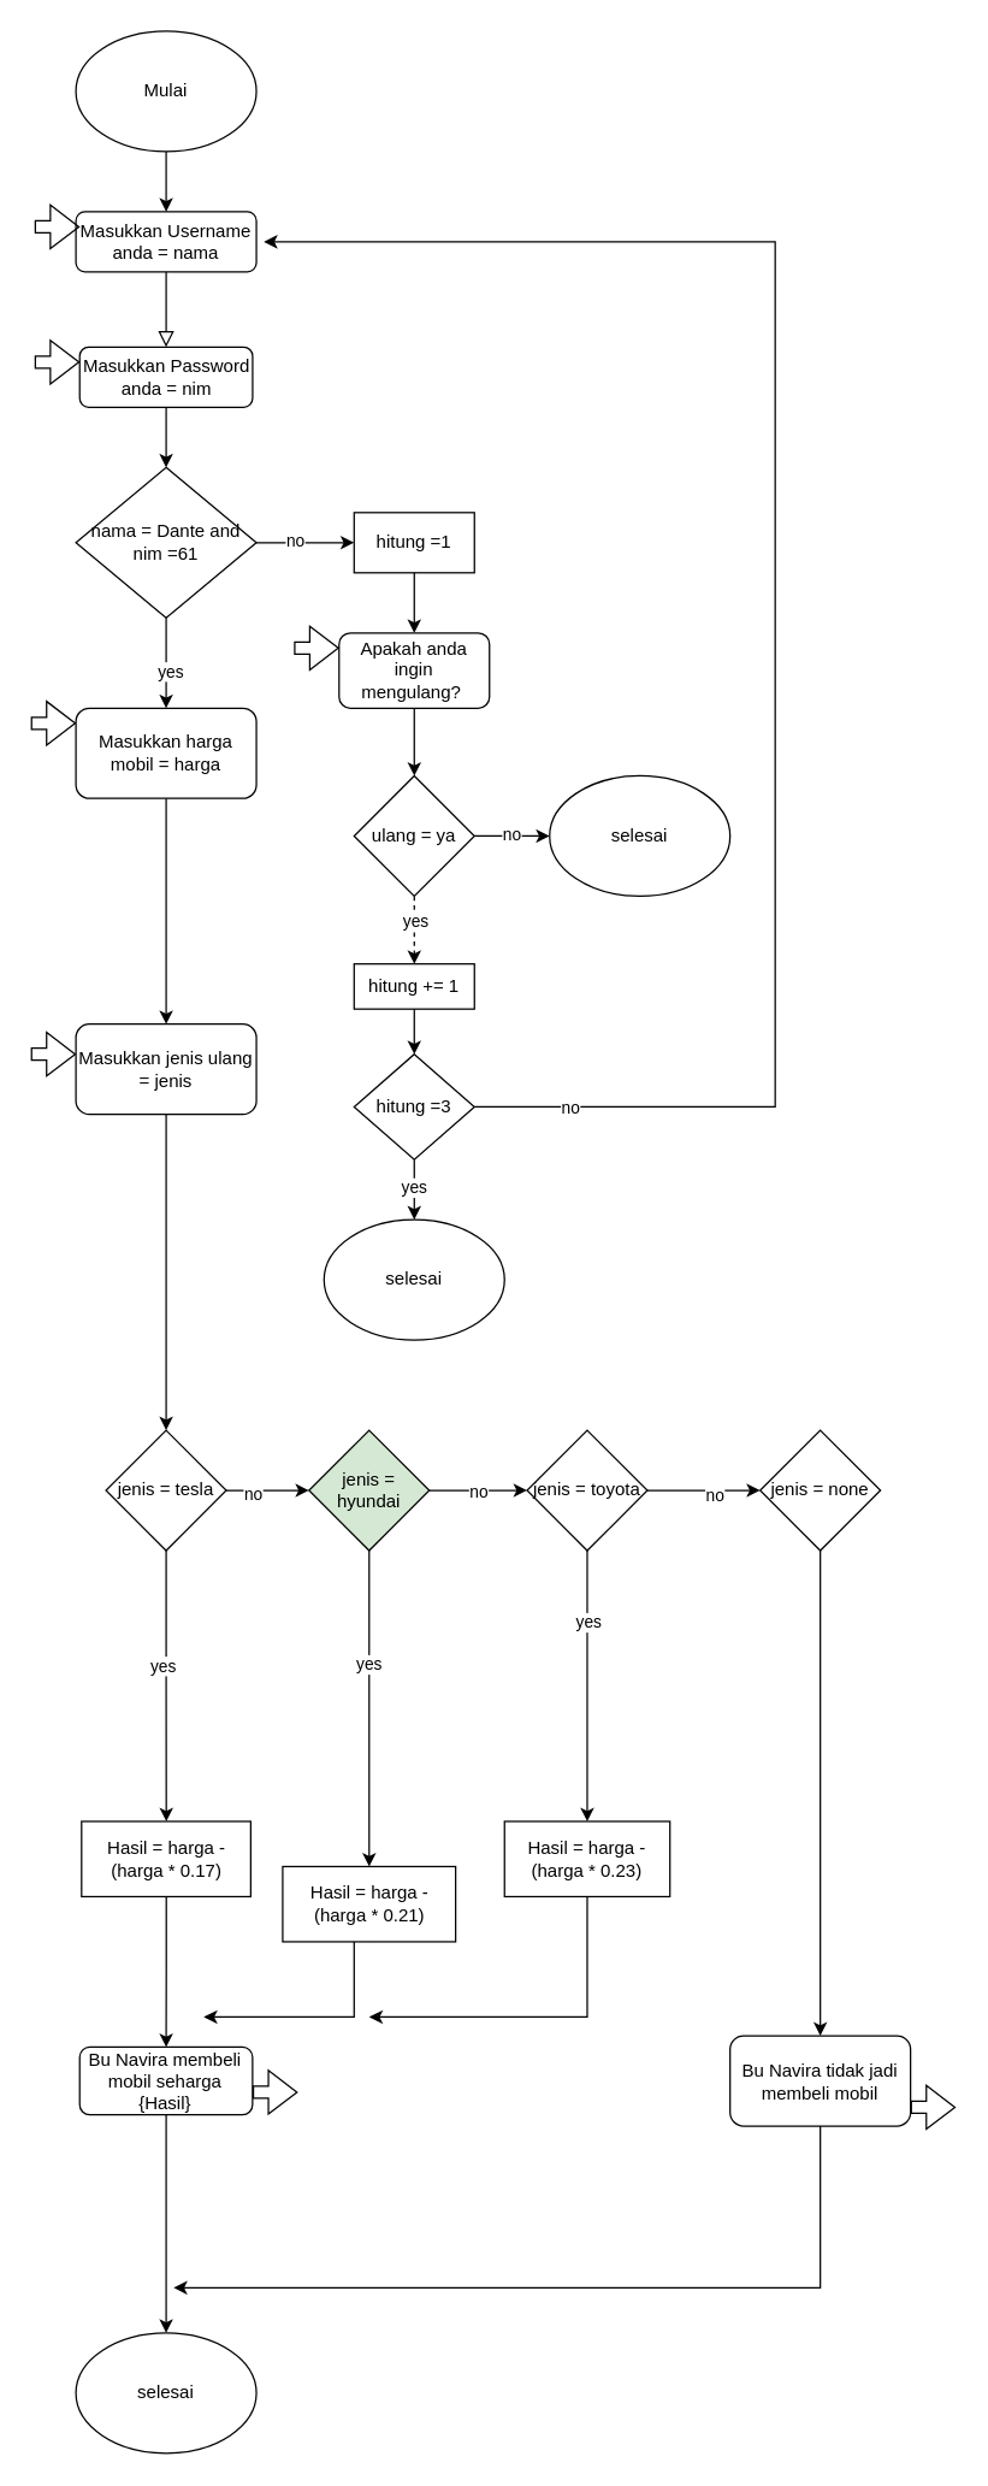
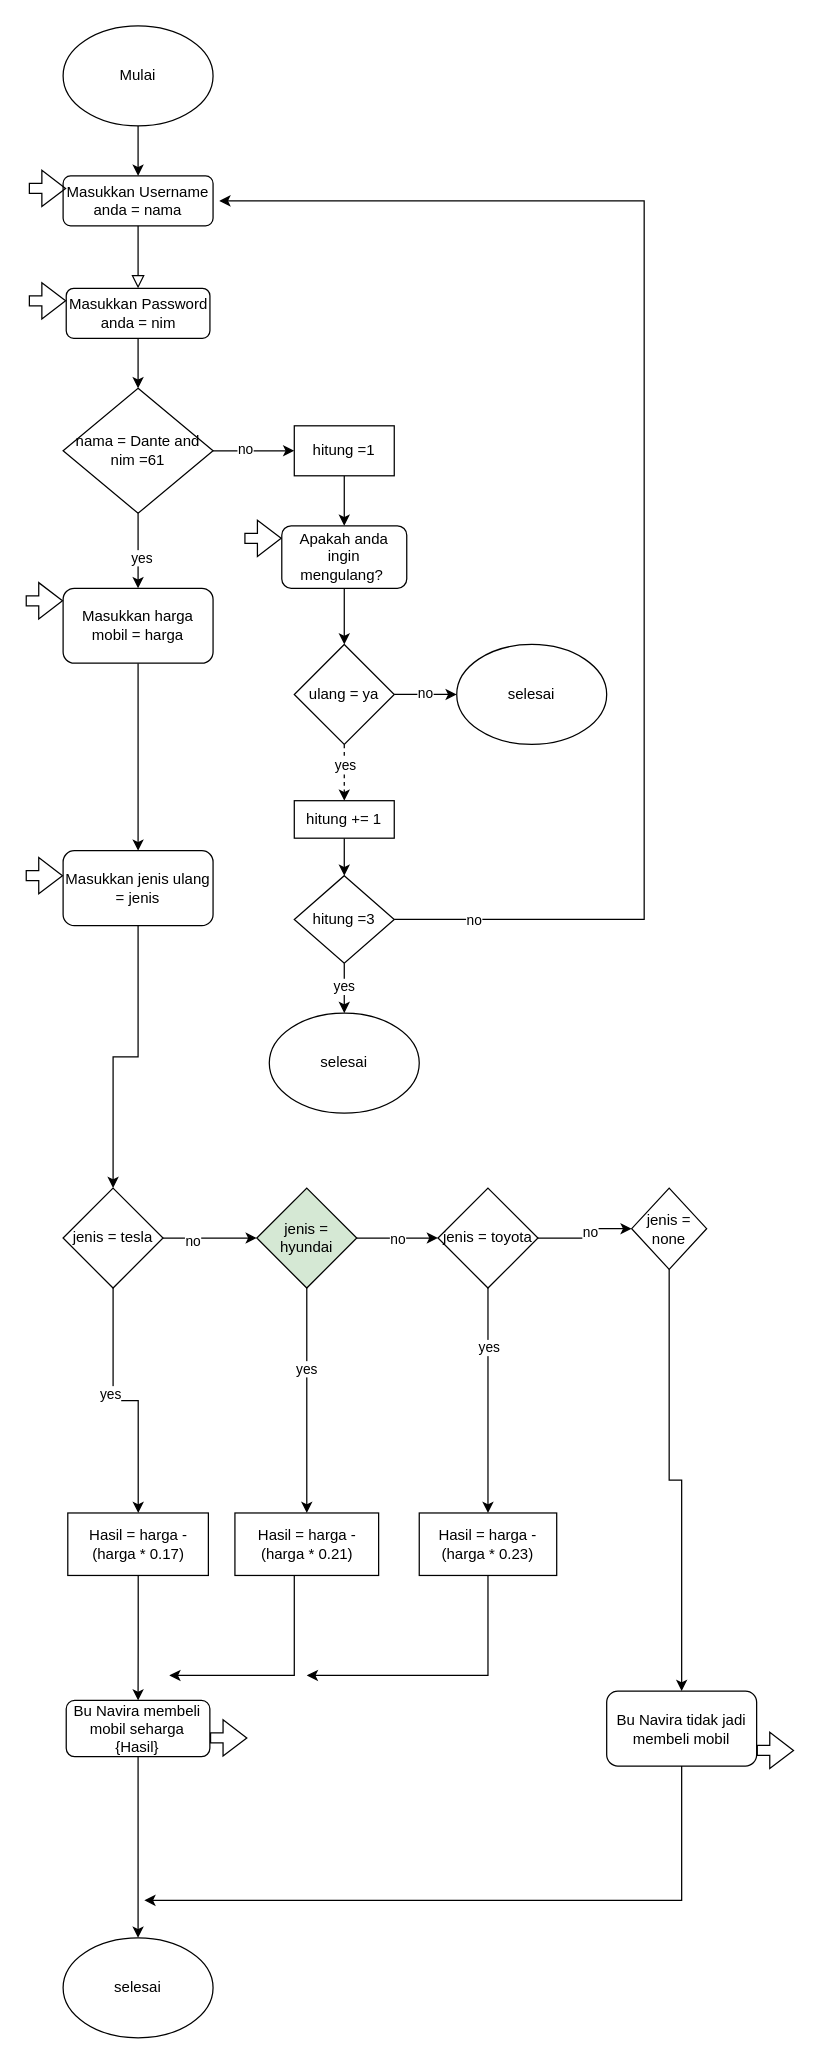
- <mxCell id="26" value="jenis = tesla" style="rhombus;whiteSpace=wrap;html=1;" vertex="1" parent="1"><mxGeometry x="69.97" y="950" width="80" height="80" as="geometry" /></mxCell>
+ <mxCell id="26" value="jenis = tesla" style="rhombus;whiteSpace=wrap;html=1;" vertex="1" parent="1"><mxGeometry x="49.97" y="950" width="80" height="80" as="geometry" /></mxCell>
- <mxCell id="67" value="jenis = none" style="rhombus;whiteSpace=wrap;html=1;" vertex="1" parent="1"><mxGeometry x="505" y="950" width="80" height="80" as="geometry" /></mxCell>
+ <mxCell id="67" value="jenis = none" style="rhombus;whiteSpace=wrap;html=1;" vertex="1" parent="1"><mxGeometry x="505" y="950" width="60" height="65" as="geometry" /></mxCell>
- <mxCell id="39" value="Hasil = harga - (harga * 0.21)" style="rounded=0;whiteSpace=wrap;html=1;" vertex="1" parent="1"><mxGeometry x="187.5" y="1240" width="115" height="50" as="geometry" /></mxCell>
+ <mxCell id="39" value="Hasil = harga - (harga * 0.21)" style="rounded=0;whiteSpace=wrap;html=1;" vertex="1" parent="1"><mxGeometry x="187.5" y="1210" width="115" height="50" as="geometry" /></mxCell>
